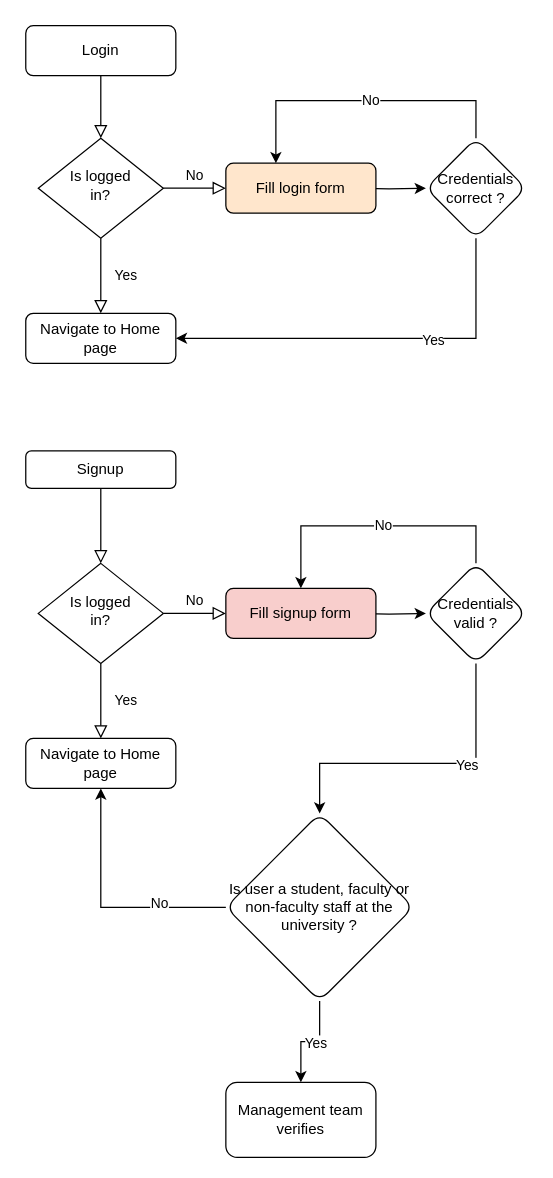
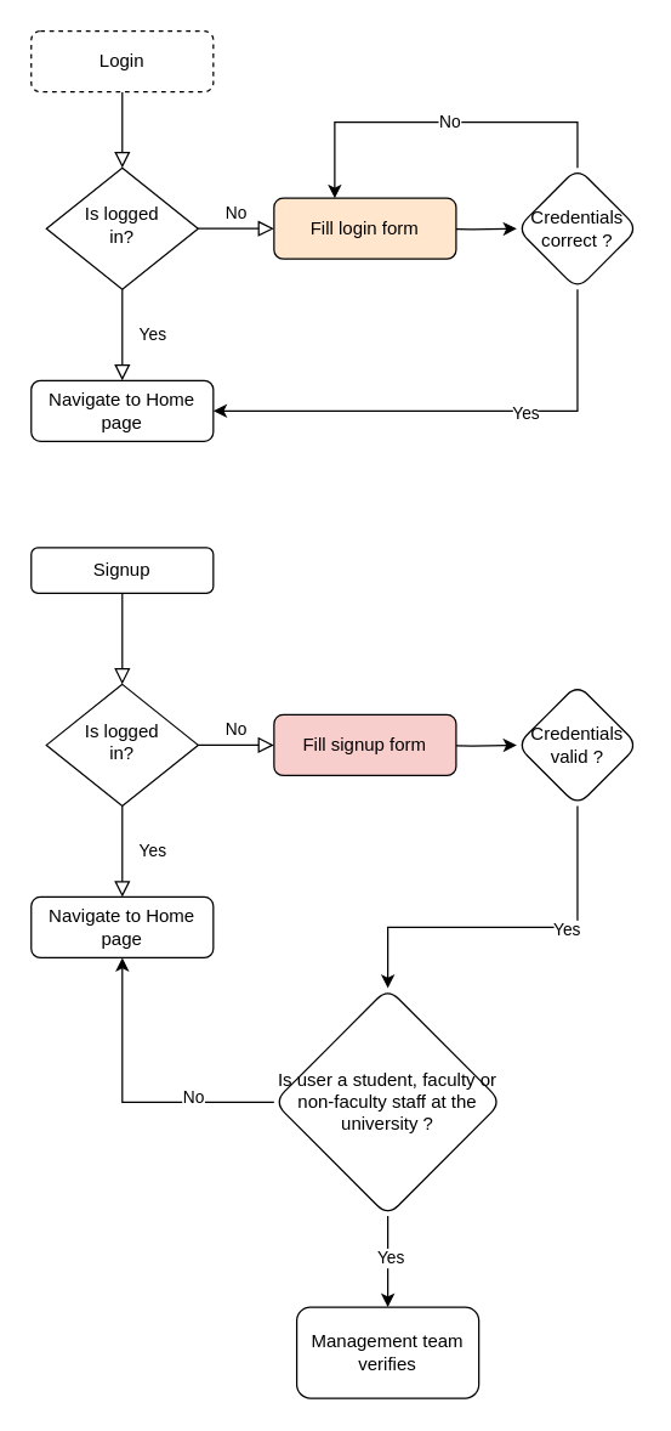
- <mxCell id="3" value="Login" style="rounded=1;whiteSpace=wrap;html=1;fontSize=12;glass=0;strokeWidth=1;shadow=0;" parent="1" vertex="1"><mxGeometry x="20" y="20" width="120" height="40" as="geometry" /></mxCell>
+ <mxCell id="3" value="Login" style="rounded=1;whiteSpace=wrap;html=1;fontSize=12;glass=0;strokeWidth=1;shadow=0;dashed=1;" parent="1" vertex="1"><mxGeometry x="20" y="20" width="120" height="40" as="geometry" /></mxCell>
- <mxCell id="25" style="edgeStyle=orthogonalEdgeStyle;rounded=0;orthogonalLoop=1;jettySize=auto;html=1;entryX=0.5;entryY=0;entryDx=0;entryDy=0;" edge="1" parent="1" source="27" target="21"><mxGeometry relative="1" as="geometry"><mxPoint x="220" y="470" as="targetPoint" /><Array as="points"><mxPoint x="380" y="420" /><mxPoint x="240" y="420" /></Array></mxGeometry></mxCell>
- <mxCell id="26" value="No" style="edgeLabel;html=1;align=center;verticalAlign=middle;resizable=0;points=[];" vertex="1" connectable="0" parent="25"><mxGeometry x="-0.041" y="-1" relative="1" as="geometry"><mxPoint as="offset" /></mxGeometry></mxCell>
- <mxCell id="33" value="Management team verifies" style="rounded=1;whiteSpace=wrap;html=1;" vertex="1" parent="1"><mxGeometry x="180" y="865" width="120" height="60" as="geometry" /></mxCell>
+ <mxCell id="33" value="Management team verifies" style="rounded=1;whiteSpace=wrap;html=1;" vertex="1" parent="1"><mxGeometry x="195" y="860" width="120" height="60" as="geometry" /></mxCell>
